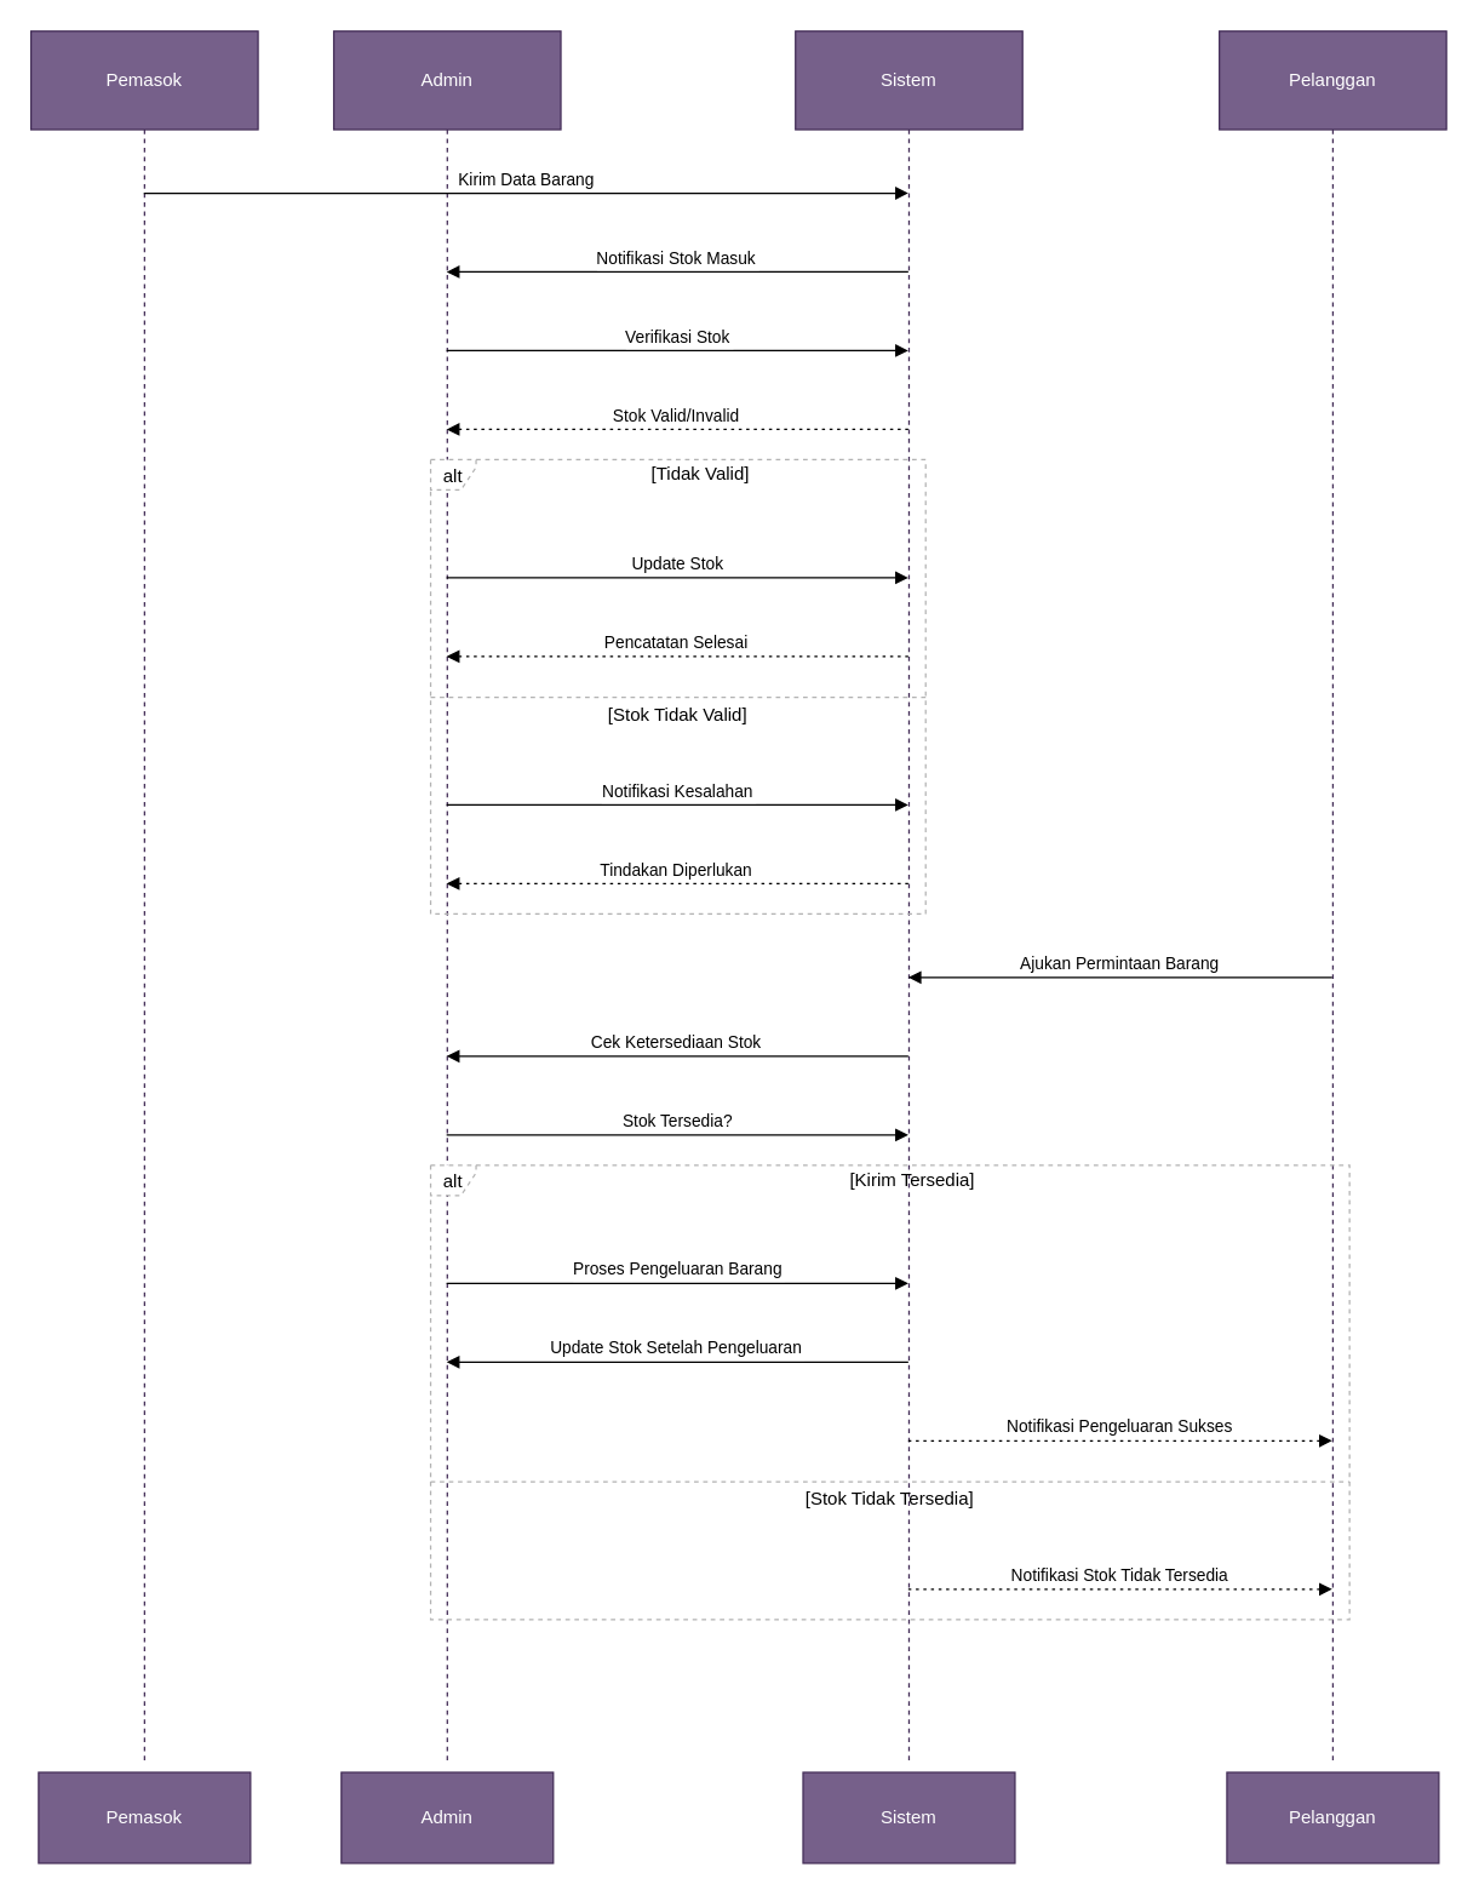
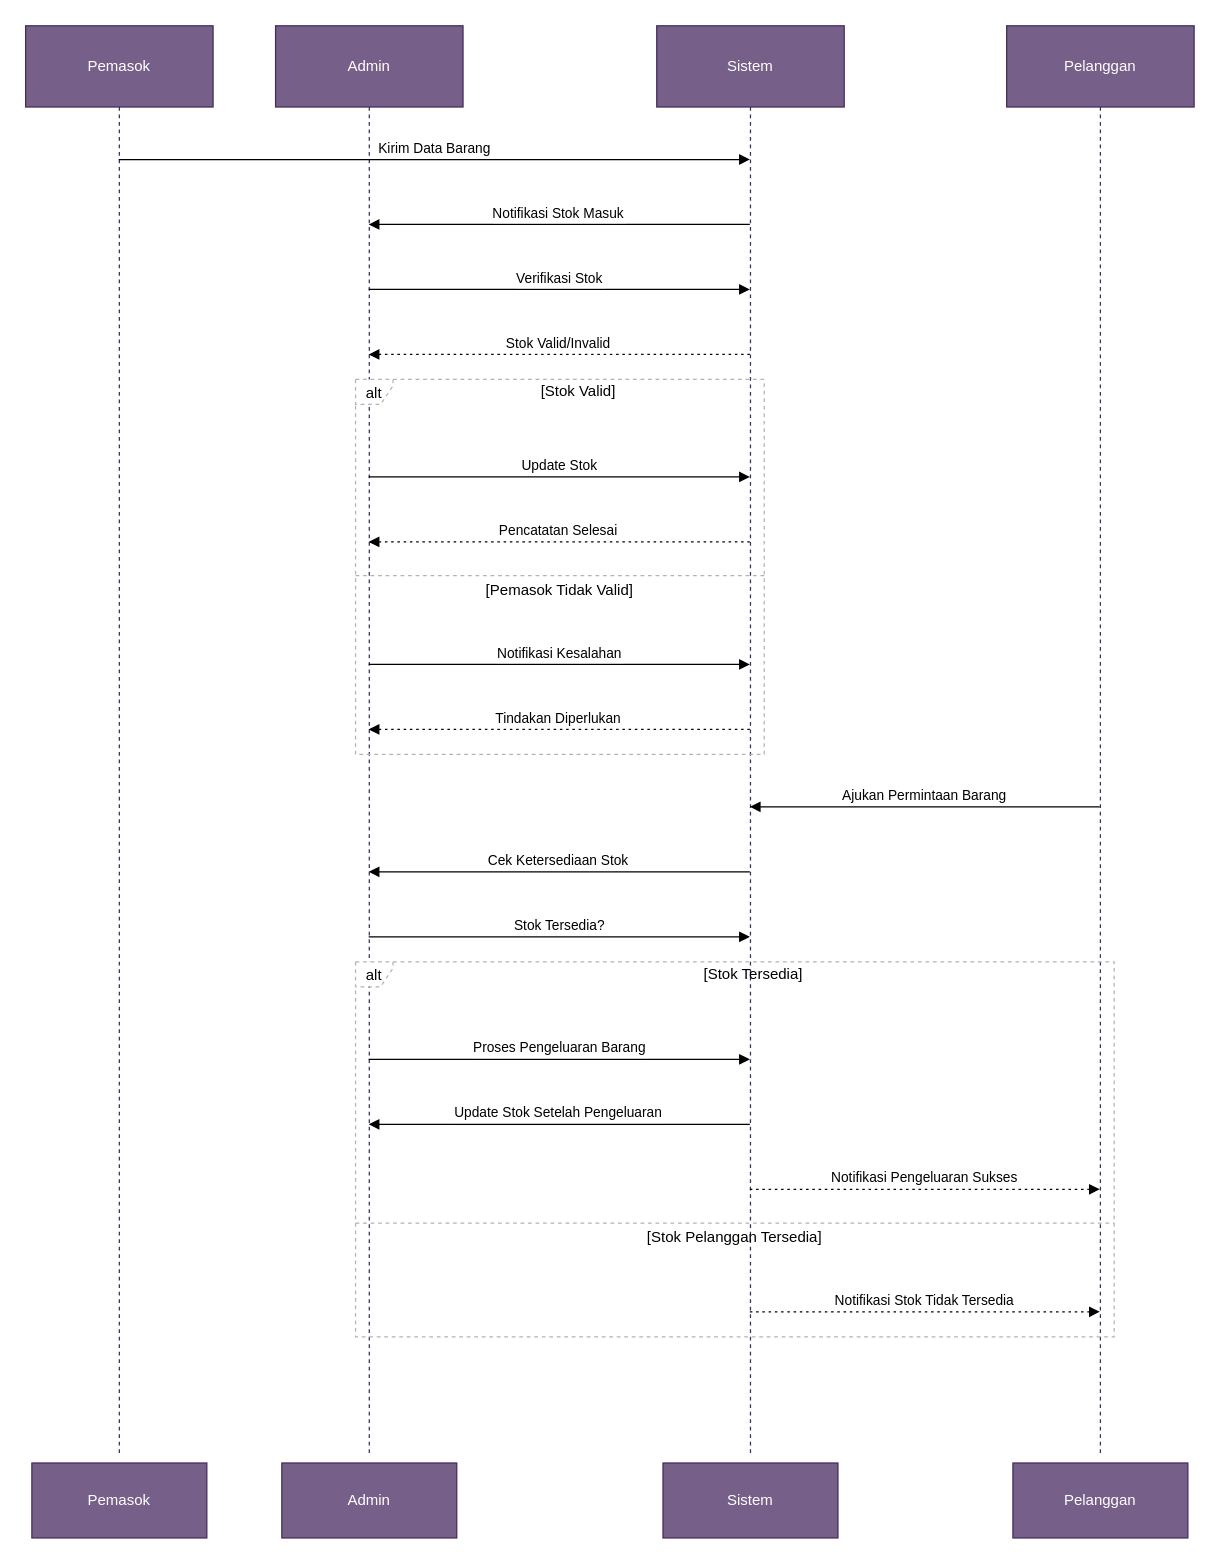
- <mxCell id="7" value="[Tidak Valid]" style="text;strokeColor=none;fillColor=none;align=center;verticalAlign=middle;whiteSpace=wrap;" parent="6" vertex="1"><mxGeometry x="30" width="297" height="20" as="geometry" /></mxCell>
+ <mxCell id="7" value="[Stok Valid]" style="text;strokeColor=none;fillColor=none;align=center;verticalAlign=middle;whiteSpace=wrap;" parent="6" vertex="1"><mxGeometry x="30" width="297" height="20" as="geometry" /></mxCell>
- <mxCell id="8" value="[Stok Tidak Valid]" style="shape=line;dashed=1;whiteSpace=wrap;verticalAlign=top;labelPosition=center;verticalLabelPosition=middle;align=center;strokeColor=#B3B3B3;" parent="6" vertex="1"><mxGeometry y="155" width="327" height="4" as="geometry" /></mxCell>
+ <mxCell id="8" value="[Pemasok Tidak Valid]" style="shape=line;dashed=1;whiteSpace=wrap;verticalAlign=top;labelPosition=center;verticalLabelPosition=middle;align=center;strokeColor=#B3B3B3;" parent="6" vertex="1"><mxGeometry y="155" width="327" height="4" as="geometry" /></mxCell>
- <mxCell id="10" value="[Kirim Tersedia]" style="text;strokeColor=none;fillColor=none;align=center;verticalAlign=middle;whiteSpace=wrap;" parent="9" vertex="1"><mxGeometry x="30" width="577" height="20" as="geometry" /></mxCell>
+ <mxCell id="10" value="[Stok Tersedia]" style="text;strokeColor=none;fillColor=none;align=center;verticalAlign=middle;whiteSpace=wrap;" parent="9" vertex="1"><mxGeometry x="30" width="577" height="20" as="geometry" /></mxCell>
- <mxCell id="11" value="[Stok Tidak Tersedia]" style="shape=line;dashed=1;whiteSpace=wrap;verticalAlign=top;labelPosition=center;verticalLabelPosition=middle;align=center;strokeColor=#B3B3B3;" parent="9" vertex="1"><mxGeometry y="207" width="607" height="4" as="geometry" /></mxCell>
+ <mxCell id="11" value="[Stok Pelanggan Tersedia]" style="shape=line;dashed=1;whiteSpace=wrap;verticalAlign=top;labelPosition=center;verticalLabelPosition=middle;align=center;strokeColor=#B3B3B3;" parent="9" vertex="1"><mxGeometry y="207" width="607" height="4" as="geometry" /></mxCell>
